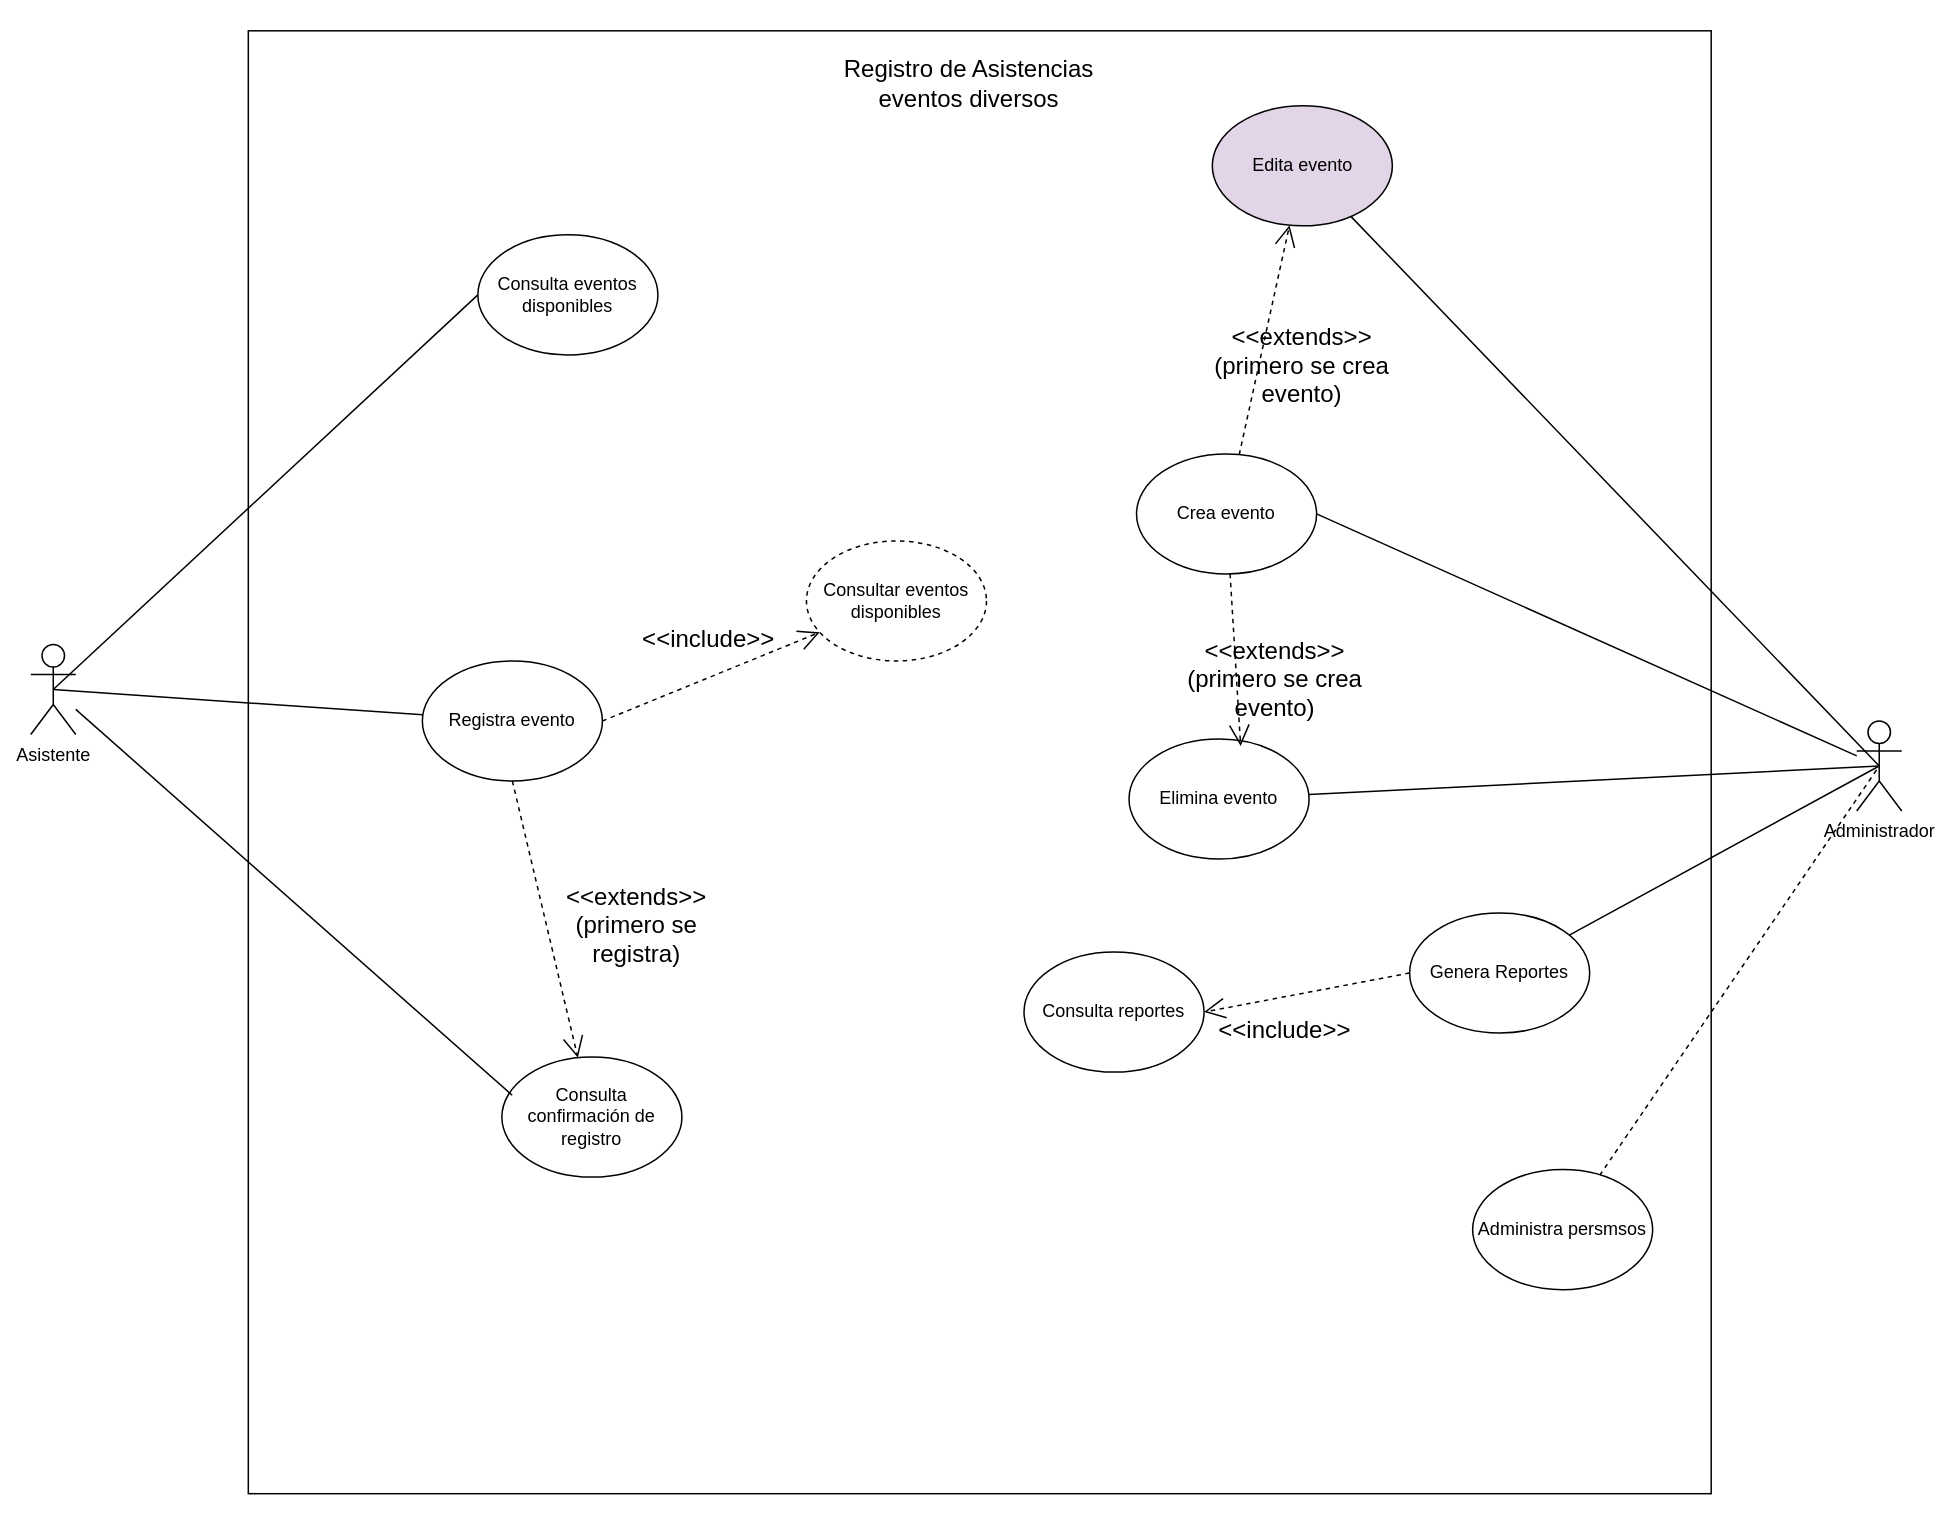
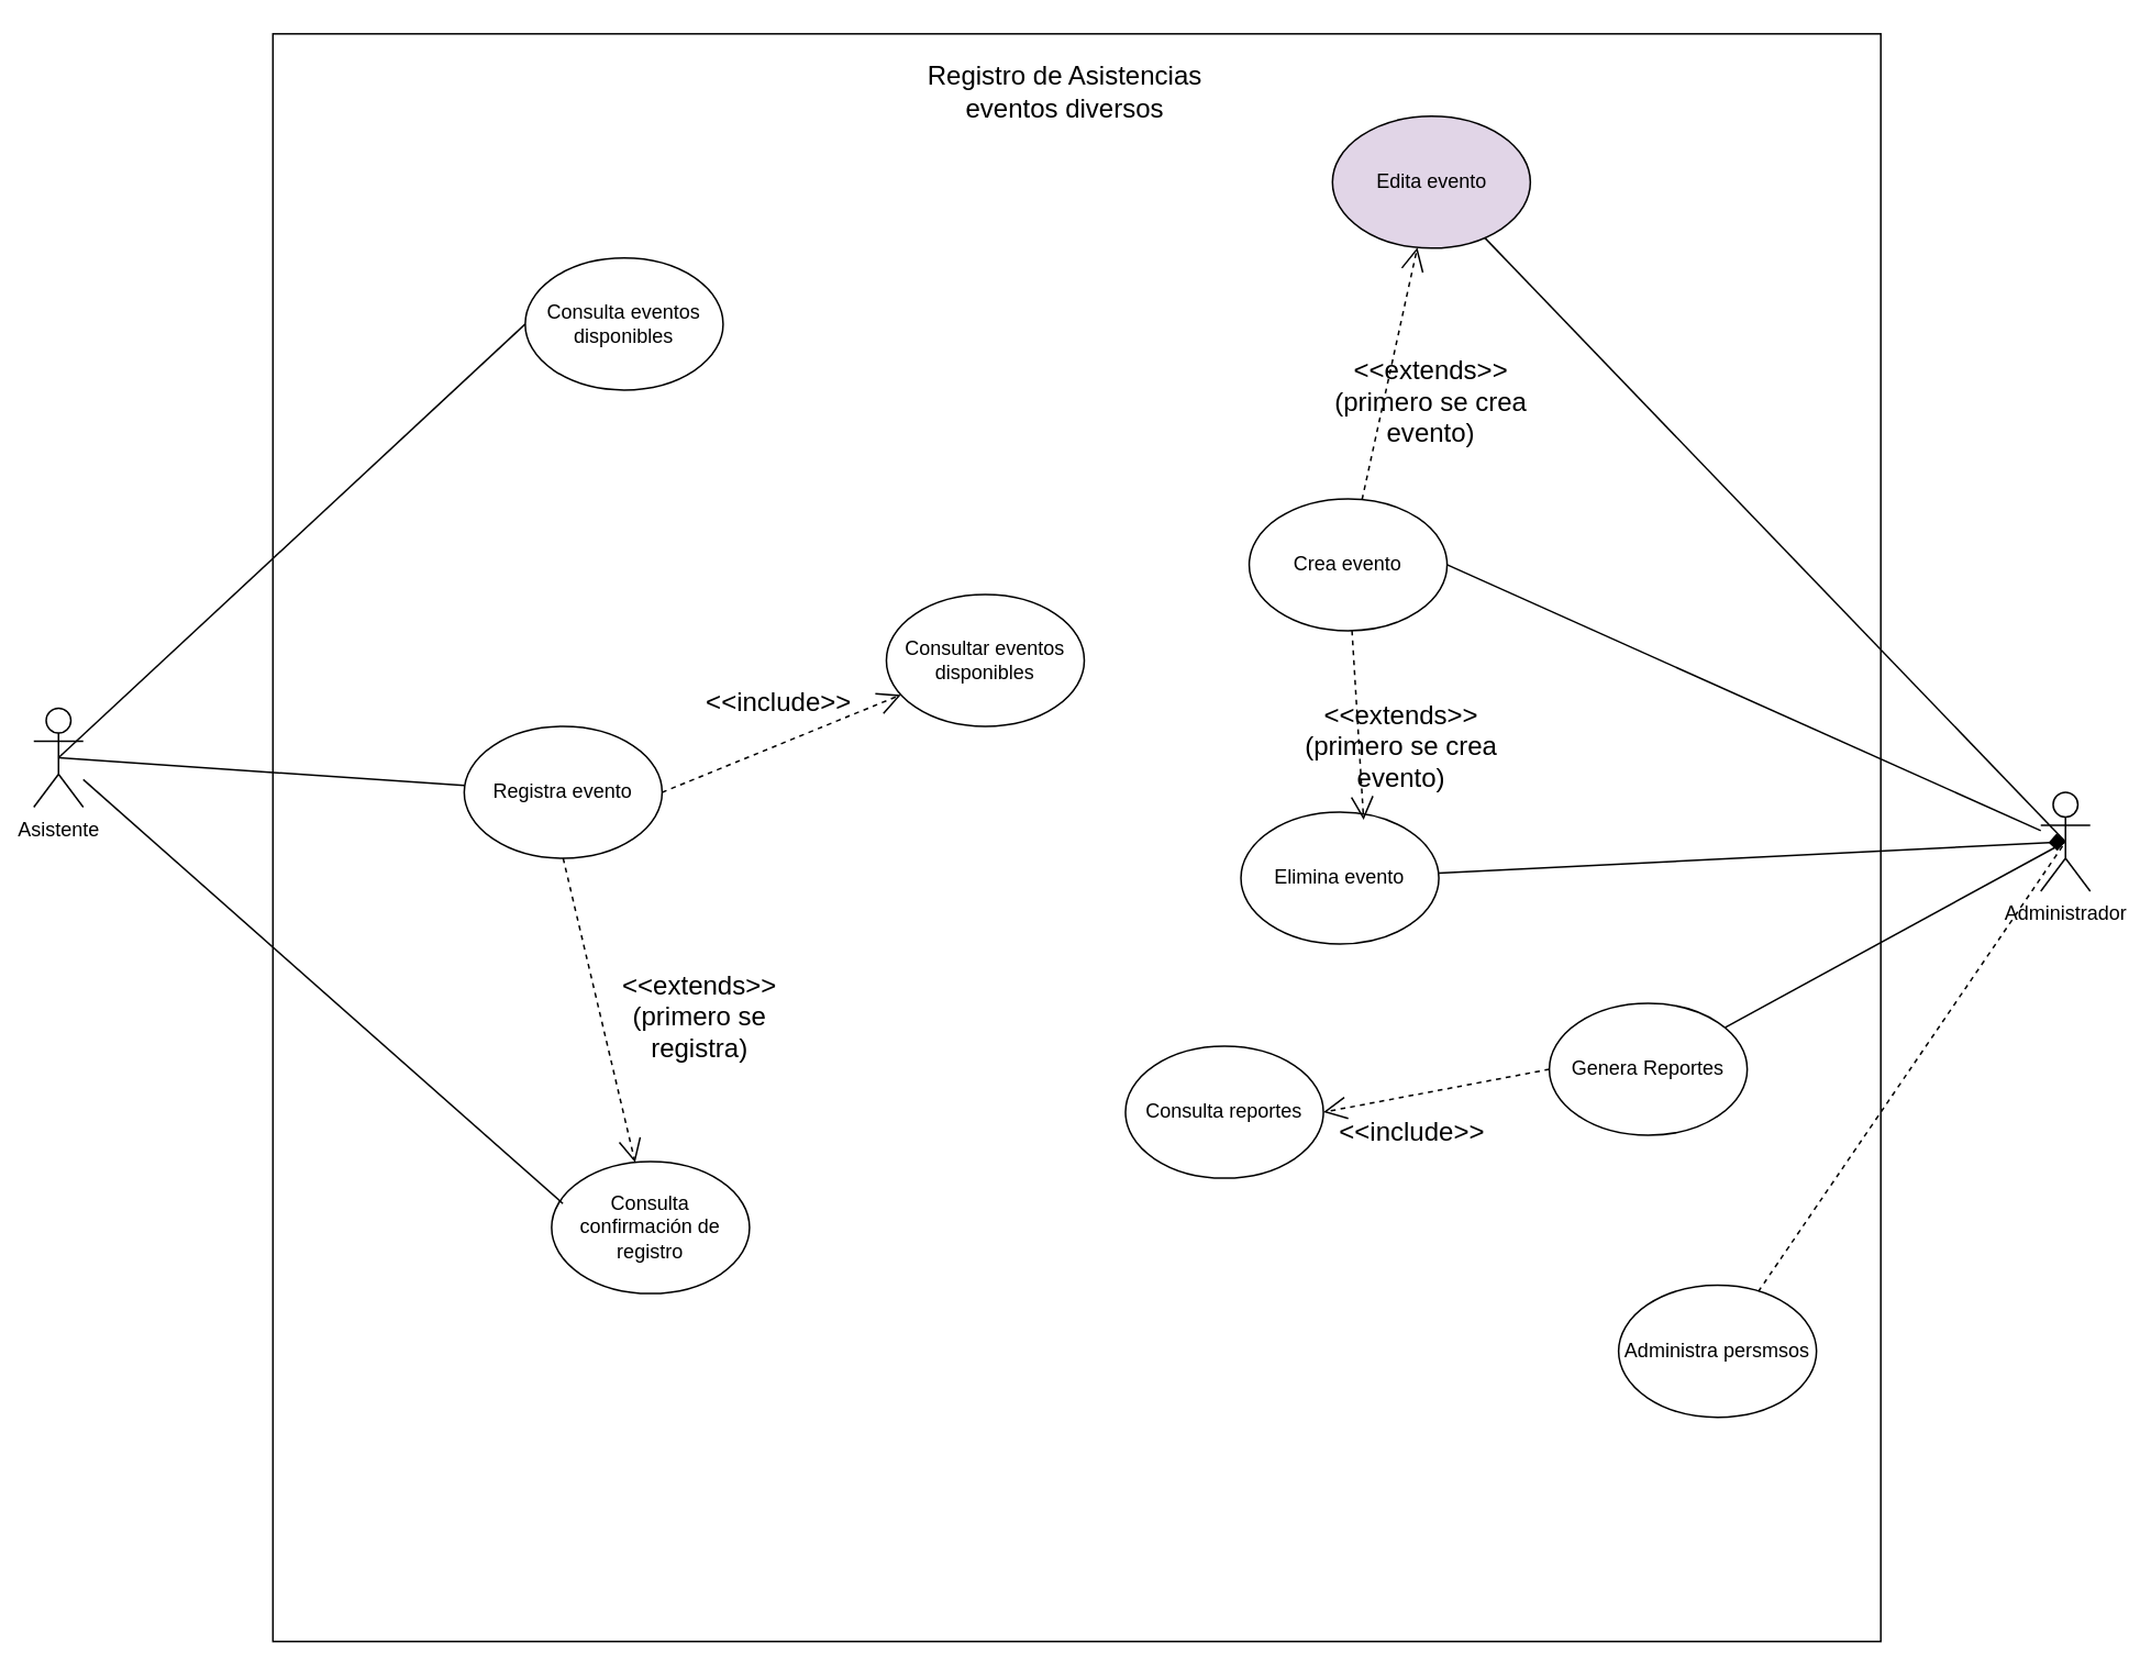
- <mxCell id="28" value="Consultar eventos disponibles" style="ellipse;whiteSpace=wrap;html=1;dashed=1;" vertex="1" parent="1"><mxGeometry x="537" y="360" width="120" height="80" as="geometry" /></mxCell>
+ <mxCell id="28" value="Consultar eventos disponibles" style="ellipse;whiteSpace=wrap;html=1;" vertex="1" parent="1"><mxGeometry x="537" y="360" width="120" height="80" as="geometry" /></mxCell>
- <mxCell id="19" value="" style="endArrow=none;html=1;rounded=0;fontSize=12;startSize=8;endSize=8;curved=1;entryX=0.5;entryY=0.5;entryDx=0;entryDy=0;entryPerimeter=0;" edge="1" parent="1" source="10" target="4"><mxGeometry width="50" height="50" relative="1" as="geometry"><mxPoint x="741" y="606" as="sourcePoint" /><mxPoint x="791" y="556" as="targetPoint" /></mxGeometry></mxCell>
+ <mxCell id="19" value="" style="endArrow=diamond;html=1;rounded=0;fontSize=12;startSize=8;endSize=8;curved=1;entryX=0.5;entryY=0.5;entryDx=0;entryDy=0;entryPerimeter=0;" edge="1" parent="1" source="10" target="4"><mxGeometry width="50" height="50" relative="1" as="geometry"><mxPoint x="741" y="606" as="sourcePoint" /><mxPoint x="791" y="556" as="targetPoint" /></mxGeometry></mxCell>
